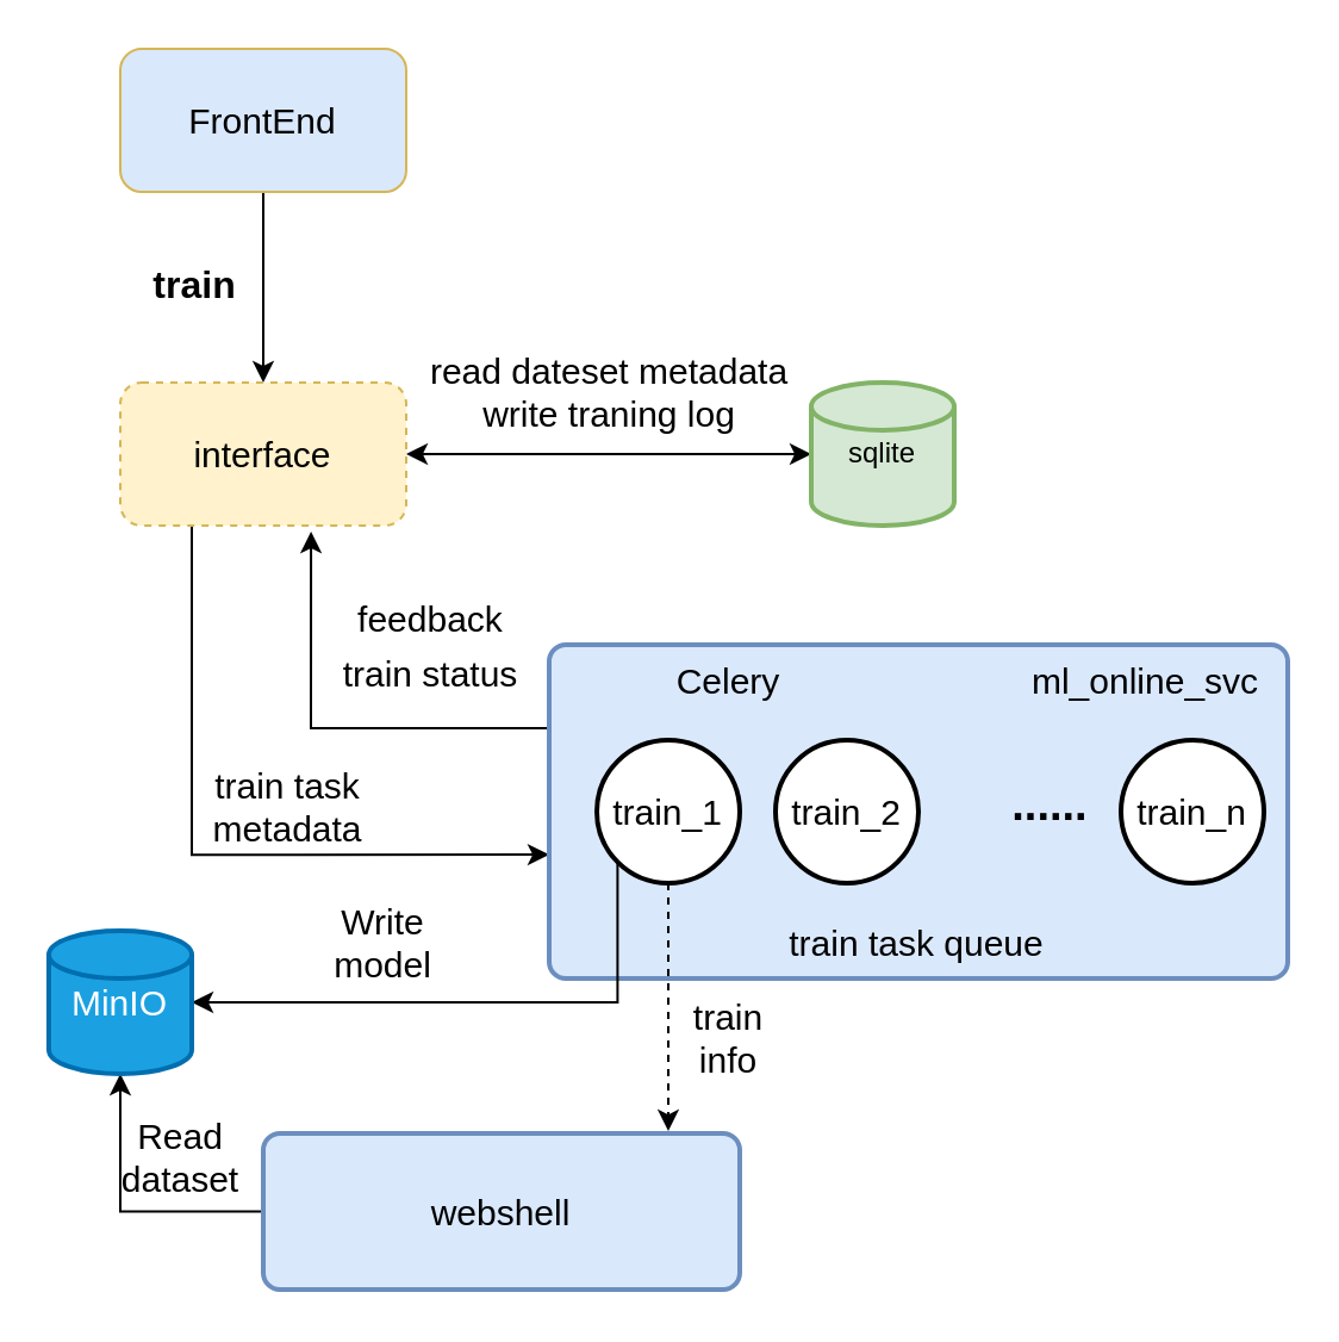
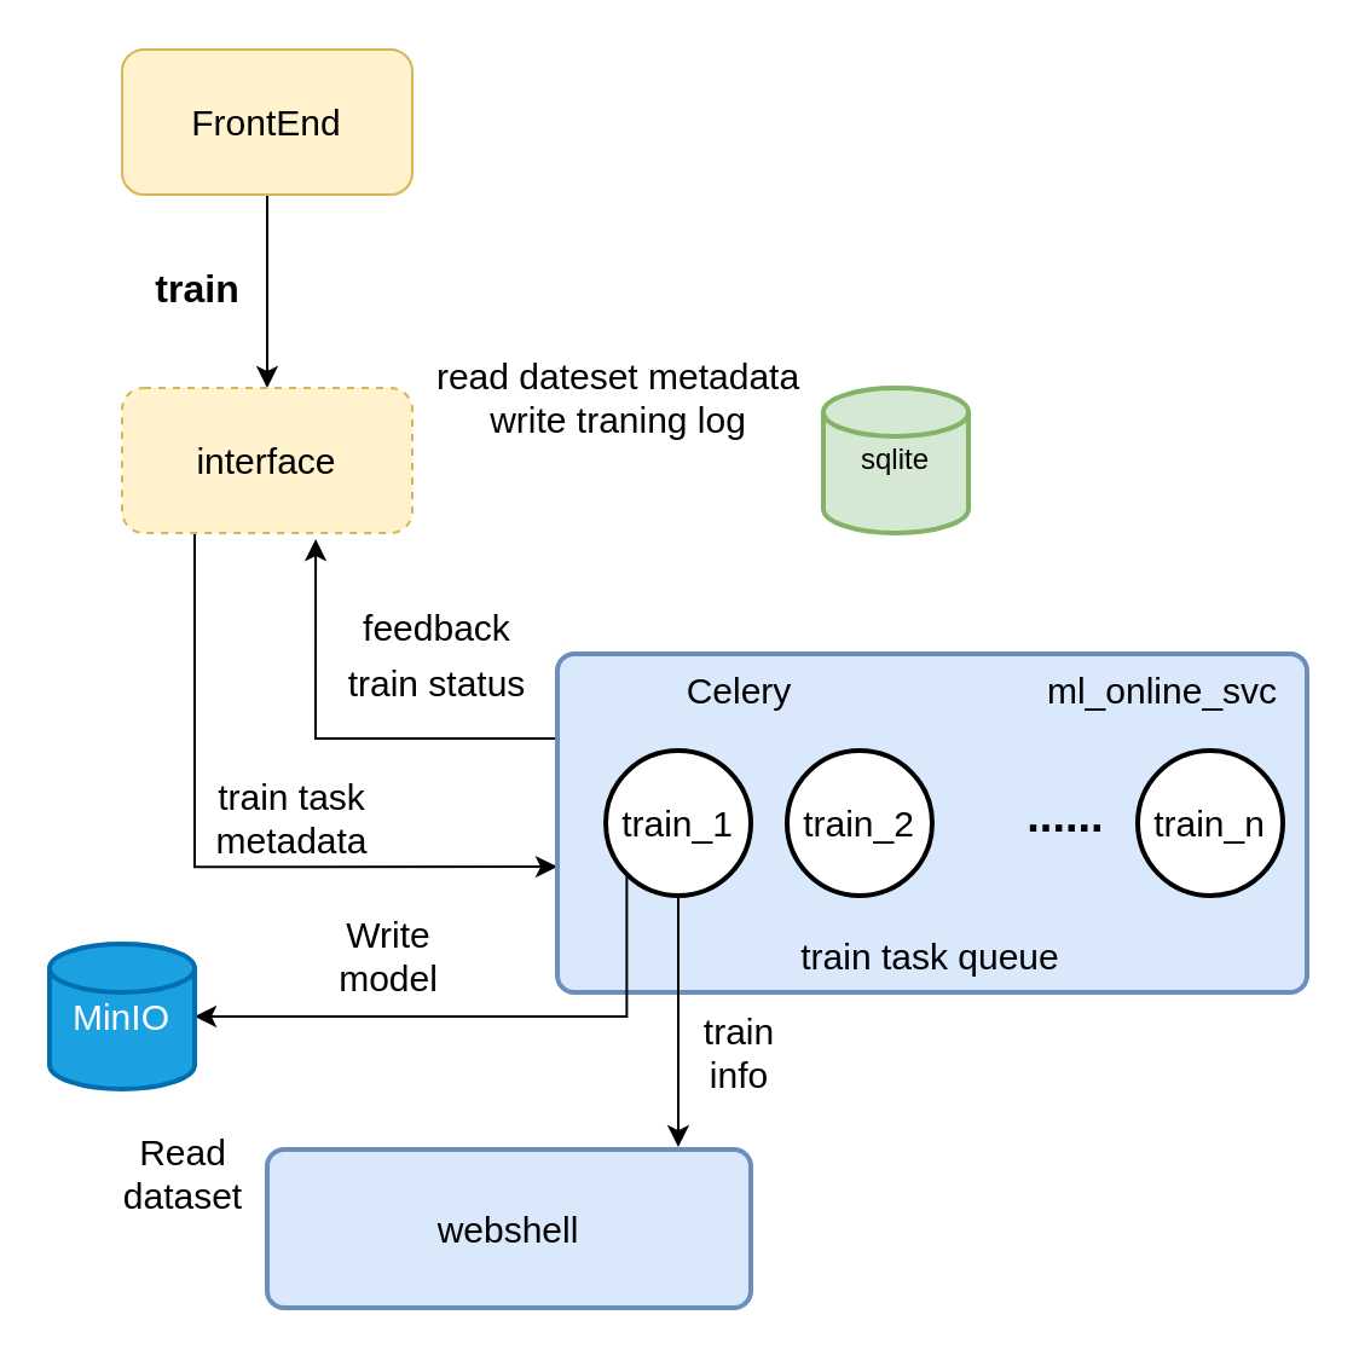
- <mxCell id="4" value="&lt;font style=&quot;font-size: 15px;&quot;&gt;FrontEnd&lt;/font&gt;" style="rounded=1;whiteSpace=wrap;html=1;fillColor=#dae8fc;strokeColor=#d6b656;" parent="1" vertex="1"><mxGeometry x="50" y="20" width="120" height="60" as="geometry" /></mxCell>
+ <mxCell id="4" value="&lt;font style=&quot;font-size: 15px;&quot;&gt;FrontEnd&lt;/font&gt;" style="rounded=1;whiteSpace=wrap;html=1;fillColor=#fff2cc;strokeColor=#d6b656;" parent="1" vertex="1"><mxGeometry x="50" y="20" width="120" height="60" as="geometry" /></mxCell>
- <mxCell id="5" value="" style="edgeStyle=orthogonalEdgeStyle;rounded=0;orthogonalLoop=1;jettySize=auto;html=1;startArrow=classic;startFill=1;" parent="1" source="7" target="8" edge="1"><mxGeometry relative="1" as="geometry" /></mxCell>
- <mxCell id="13" style="edgeStyle=orthogonalEdgeStyle;rounded=0;orthogonalLoop=1;jettySize=auto;html=1;exitX=0.5;exitY=1;exitDx=0;exitDy=0;exitPerimeter=0;entryX=0.85;entryY=-0.015;entryDx=0;entryDy=0;entryPerimeter=0;dashed=1;" edge="1" parent="1" source="15" target="12"><mxGeometry relative="1" as="geometry" /></mxCell>
+ <mxCell id="13" style="edgeStyle=orthogonalEdgeStyle;rounded=0;orthogonalLoop=1;jettySize=auto;html=1;exitX=0.5;exitY=1;exitDx=0;exitDy=0;exitPerimeter=0;entryX=0.85;entryY=-0.015;entryDx=0;entryDy=0;entryPerimeter=0;" edge="1" parent="1" source="15" target="12"><mxGeometry relative="1" as="geometry" /></mxCell>
- <mxCell id="11" style="edgeStyle=orthogonalEdgeStyle;rounded=0;orthogonalLoop=1;jettySize=auto;html=1;entryX=0.5;entryY=1;entryDx=0;entryDy=0;entryPerimeter=0;" edge="1" parent="1" source="12" target="25"><mxGeometry relative="1" as="geometry" /></mxCell>
